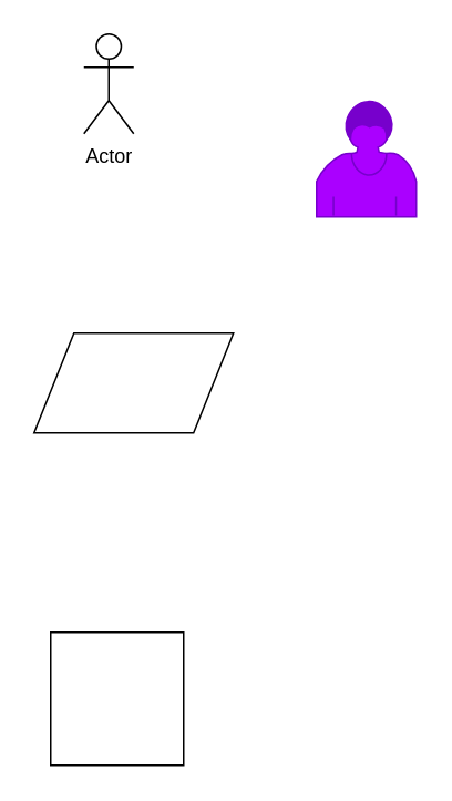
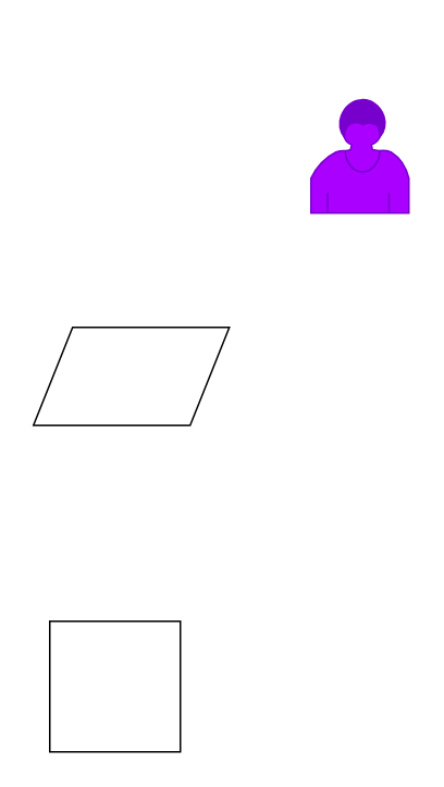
- <mxCell id="4" value="Actor" style="shape=umlActor;verticalLabelPosition=bottom;labelBackgroundColor=#ffffff;verticalAlign=top;html=1;outlineConnect=0;" vertex="1" parent="1"><mxGeometry x="50" y="20" width="30" height="60" as="geometry" /></mxCell>
